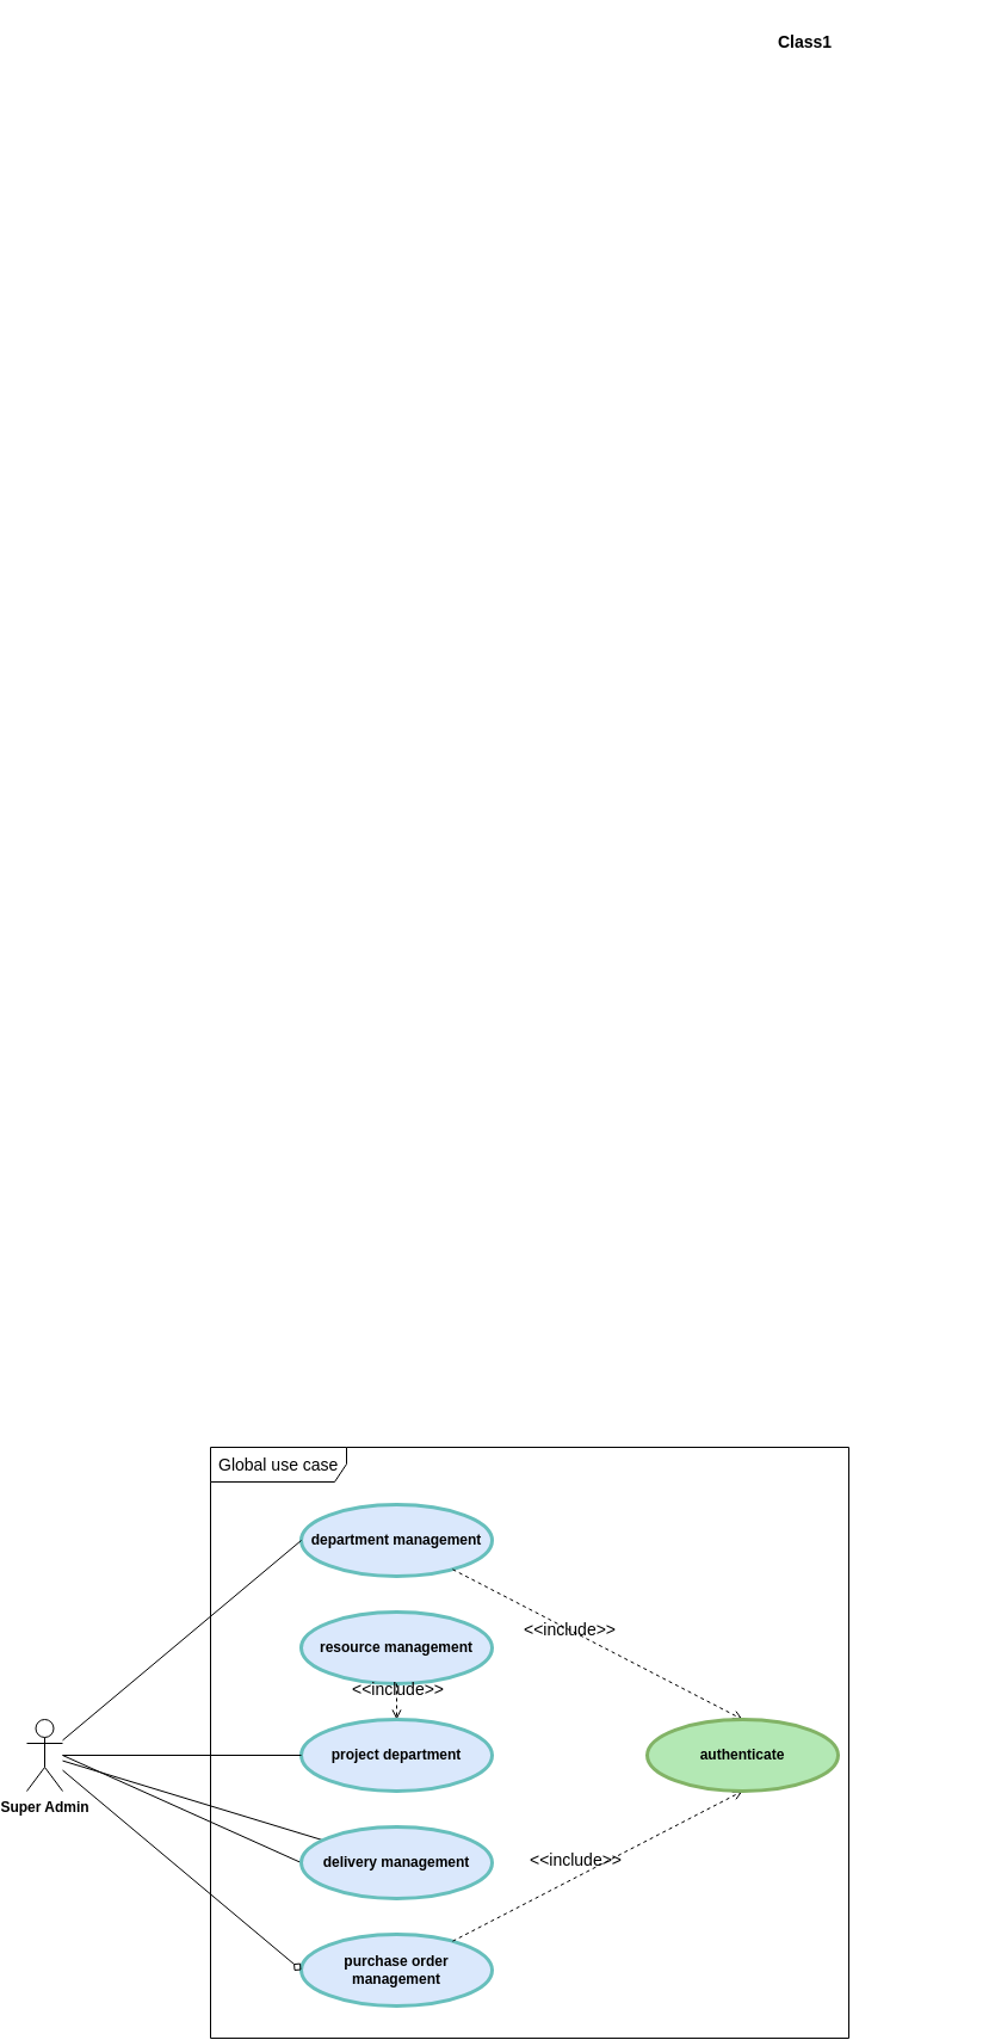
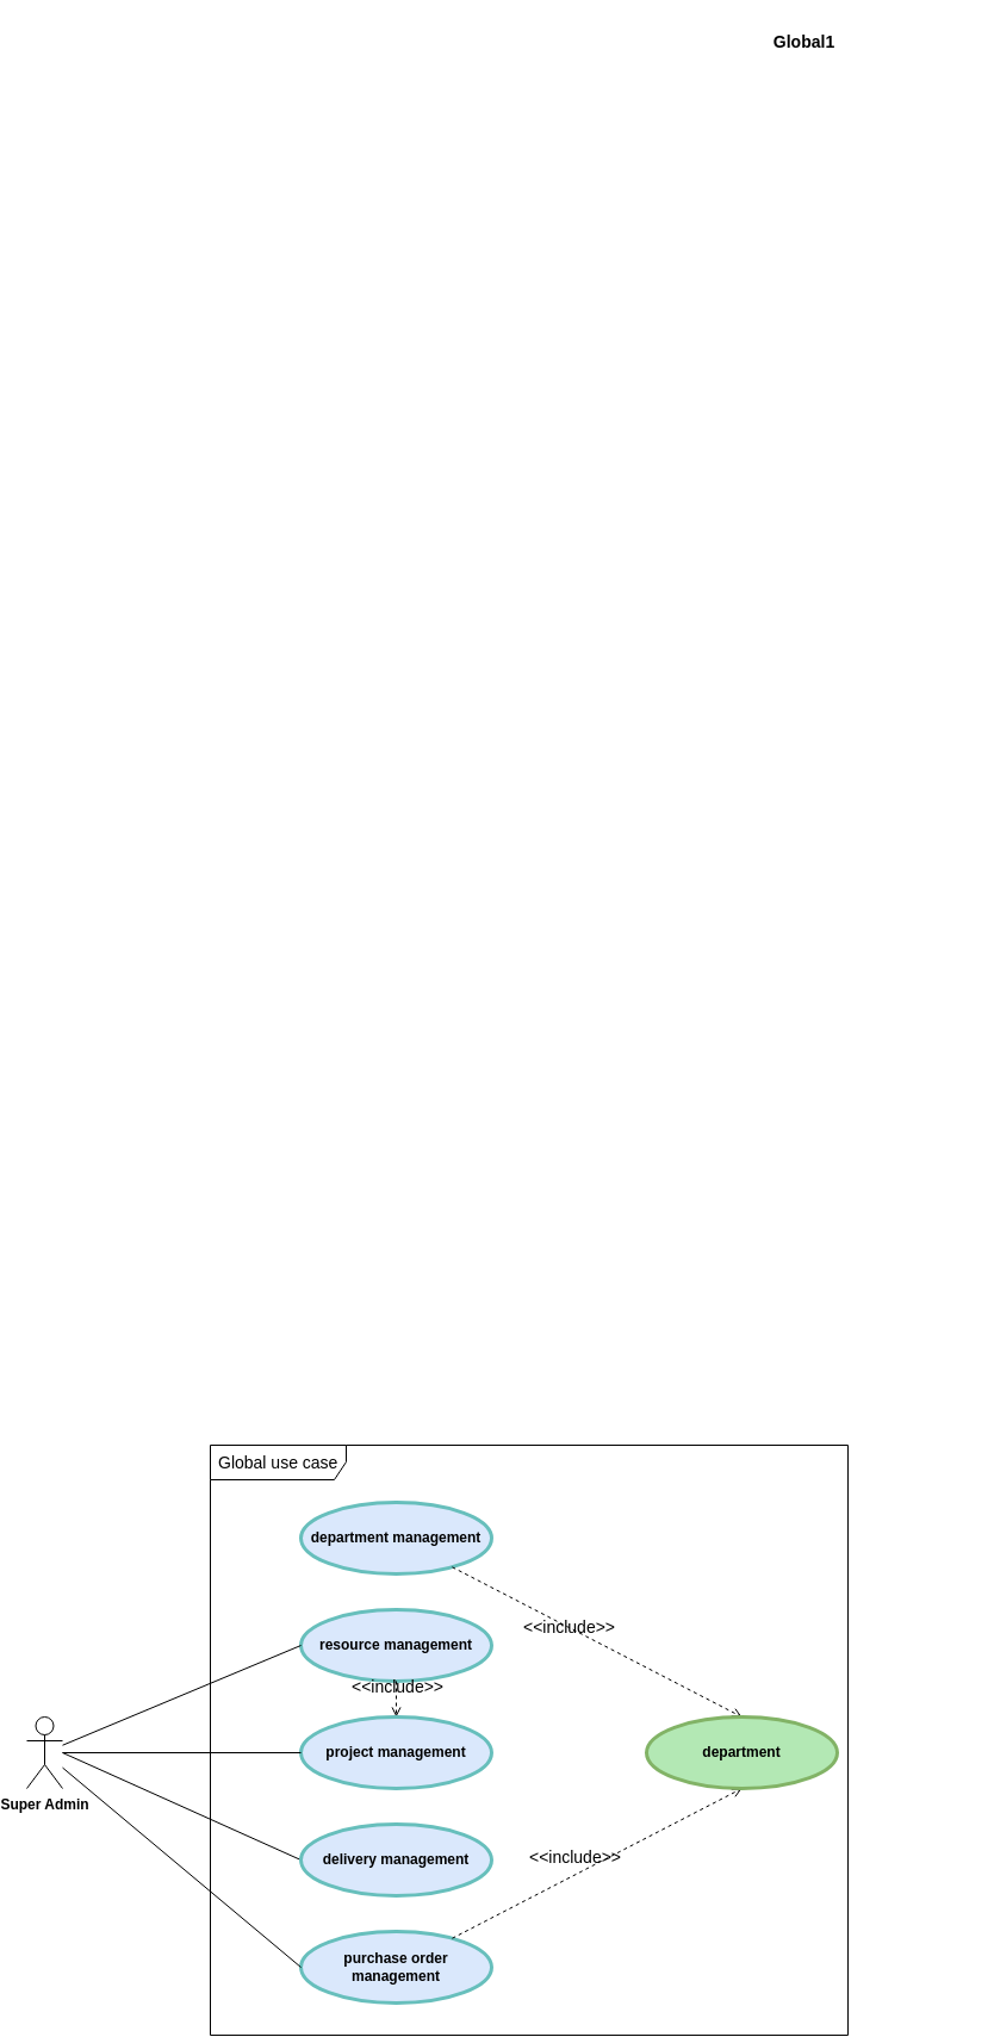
- <mxCell id="2" value="Class1" style="swimlane;fontStyle=1;align=center;horizontal=1;startSize=30;collapsible=0;html=1;fontSize=14;fillColor=none;strokeColor=#FFFFFF;" vertex="1" parent="1"><mxGeometry x="533" y="20" width="277" height="298" as="geometry" /></mxCell>
+ <mxCell id="2" value="Global1" style="swimlane;fontStyle=1;align=center;horizontal=1;startSize=30;collapsible=0;html=1;fontSize=14;fillColor=none;strokeColor=#FFFFFF;" vertex="1" parent="1"><mxGeometry x="533" y="20" width="277" height="298" as="geometry" /></mxCell>
- <mxCell id="7" style="rounded=0;orthogonalLoop=1;jettySize=auto;html=1;endArrow=none;endFill=0;entryX=0;entryY=0.5;entryDx=0;entryDy=0;" edge="1" parent="2" source="5" target="6"><mxGeometry relative="1" as="geometry" /></mxCell>
- <mxCell id="16" value="project department" style="shape=ellipse;html=1;strokeWidth=3;fontStyle=1;whiteSpace=wrap;align=center;perimeter=ellipsePerimeter;fillColor=#dae8fc;strokeColor=#67BFBC;" vertex="1" parent="2"><mxGeometry x="-283" y="1420" width="160" height="60" as="geometry" /></mxCell>
+ <mxCell id="16" value="project management" style="shape=ellipse;html=1;strokeWidth=3;fontStyle=1;whiteSpace=wrap;align=center;perimeter=ellipsePerimeter;fillColor=#dae8fc;strokeColor=#67BFBC;" vertex="1" parent="2"><mxGeometry x="-283" y="1420" width="160" height="60" as="geometry" /></mxCell>
- <mxCell id="18" value="authenticate" style="shape=ellipse;html=1;strokeWidth=3;fontStyle=1;whiteSpace=wrap;align=center;perimeter=ellipsePerimeter;fillColor=#B3E8B4;strokeColor=#82b366;" vertex="1" parent="2"><mxGeometry x="7" y="1420" width="160" height="60" as="geometry" /></mxCell>
+ <mxCell id="18" value="department" style="shape=ellipse;html=1;strokeWidth=3;fontStyle=1;whiteSpace=wrap;align=center;perimeter=ellipsePerimeter;fillColor=#B3E8B4;strokeColor=#82b366;" vertex="1" parent="2"><mxGeometry x="7" y="1420" width="160" height="60" as="geometry" /></mxCell>
- <mxCell id="9" style="edgeStyle=none;rounded=0;orthogonalLoop=1;jettySize=auto;html=1;endArrow=none;endFill=0;" edge="1" parent="2" source="5" target="10"><mxGeometry relative="1" as="geometry" /></mxCell>
+ <mxCell id="9" style="edgeStyle=none;rounded=0;orthogonalLoop=1;jettySize=auto;html=1;endArrow=none;endFill=0;entryX=0;entryY=0.5;entryDx=0;entryDy=0;" edge="1" parent="2" source="5" target="8"><mxGeometry relative="1" as="geometry" /></mxCell>
- <mxCell id="12" style="edgeStyle=none;rounded=0;orthogonalLoop=1;jettySize=auto;html=1;endArrow=diamond;endFill=0;entryX=0;entryY=0.5;entryDx=0;entryDy=0;" edge="1" parent="2" source="5" target="11"><mxGeometry relative="1" as="geometry" /></mxCell>
+ <mxCell id="12" style="edgeStyle=none;rounded=0;orthogonalLoop=1;jettySize=auto;html=1;endArrow=none;endFill=0;entryX=0;entryY=0.5;entryDx=0;entryDy=0;" edge="1" parent="2" source="5" target="11"><mxGeometry relative="1" as="geometry" /></mxCell>
